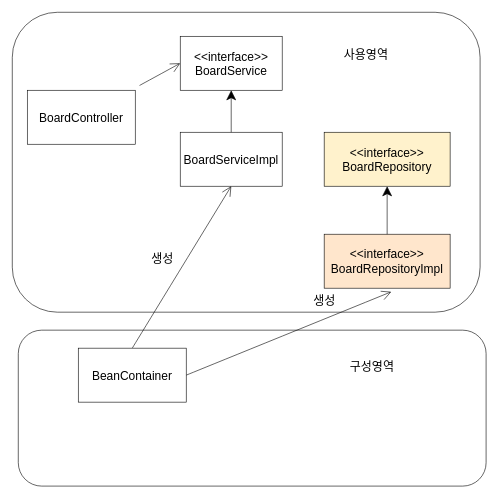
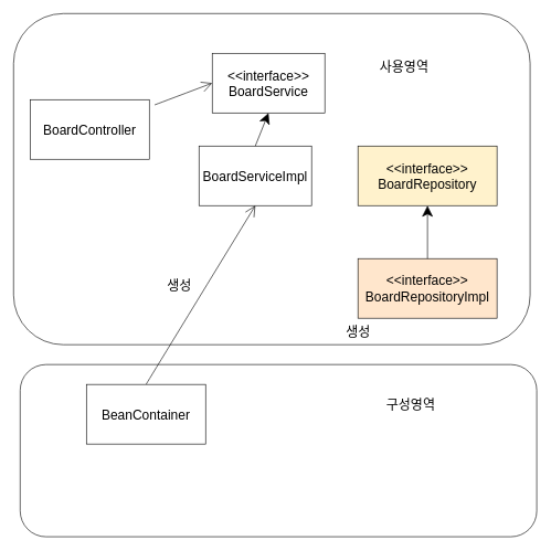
- <mxCell id="17" value="&lt;font style=&quot;font-size: 20px&quot;&gt;사용영역&lt;/font&gt;" style="text;html=1;strokeColor=none;fillColor=none;align=center;verticalAlign=middle;whiteSpace=wrap;rounded=0;hachureGap=4;pointerEvents=0;" vertex="1" parent="1"><mxGeometry x="520" y="50" width="180" height="80" as="geometry" /></mxCell>
+ <mxCell id="17" value="&lt;font style=&quot;font-size: 20px&quot;&gt;사용영역&lt;/font&gt;" style="text;html=1;strokeColor=none;fillColor=none;align=center;verticalAlign=middle;whiteSpace=wrap;rounded=0;hachureGap=4;pointerEvents=0;" vertex="1" parent="1"><mxGeometry x="520" y="60" width="180" height="80" as="geometry" /></mxCell>
- <mxCell id="4" value="&lt;font style=&quot;font-size: 20px&quot;&gt;&amp;lt;&amp;lt;interface&amp;gt;&amp;gt;&lt;br&gt;BoardService&lt;/font&gt;" style="rounded=0;whiteSpace=wrap;html=1;hachureGap=4;pointerEvents=0;" vertex="1" parent="1"><mxGeometry x="300" y="60" width="170" height="90" as="geometry" /></mxCell>
+ <mxCell id="4" value="&lt;font style=&quot;font-size: 20px&quot;&gt;&amp;lt;&amp;lt;interface&amp;gt;&amp;gt;&lt;br&gt;BoardService&lt;/font&gt;" style="rounded=0;whiteSpace=wrap;html=1;hachureGap=4;pointerEvents=0;" vertex="1" parent="1"><mxGeometry x="320" y="80" width="170" height="90" as="geometry" /></mxCell>
- <mxCell id="11" style="edgeStyle=none;curved=1;rounded=0;orthogonalLoop=1;jettySize=auto;html=1;entryX=0.533;entryY=1.067;entryDx=0;entryDy=0;entryPerimeter=0;endArrow=open;startSize=14;endSize=14;sourcePerimeterSpacing=8;targetPerimeterSpacing=8;exitX=1;exitY=0.5;exitDx=0;exitDy=0;" edge="1" parent="1" source="12" target="8"><mxGeometry relative="1" as="geometry" /></mxCell>
